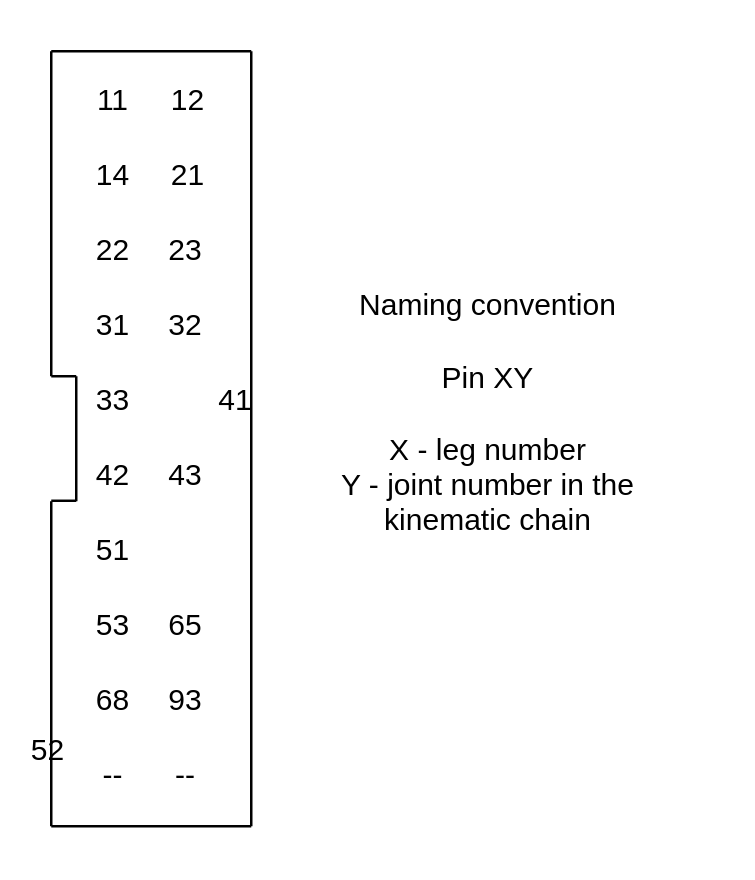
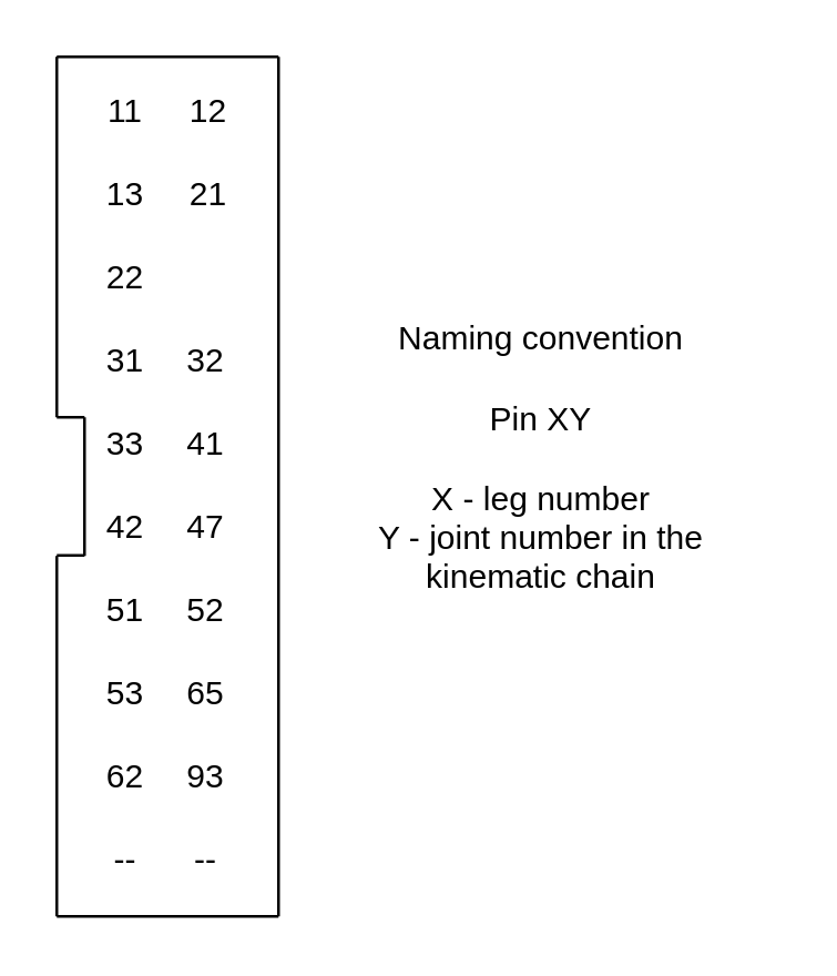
- <mxCell id="11" value="14" style="text;html=1;align=center;verticalAlign=middle;whiteSpace=wrap;rounded=0;" vertex="1" parent="1"><mxGeometry x="35" y="60" width="20" height="20" as="geometry" /></mxCell>
+ <mxCell id="11" value="13" style="text;html=1;align=center;verticalAlign=middle;whiteSpace=wrap;rounded=0;" vertex="1" parent="1"><mxGeometry x="35" y="60" width="20" height="20" as="geometry" /></mxCell>
- <mxCell id="14" value="23" style="text;html=1;align=center;verticalAlign=middle;whiteSpace=wrap;rounded=0;" vertex="1" parent="1"><mxGeometry x="64" y="90" width="20" height="20" as="geometry" /></mxCell>
- <mxCell id="18" value="41" style="text;html=1;align=center;verticalAlign=middle;whiteSpace=wrap;rounded=0;" vertex="1" parent="1"><mxGeometry x="84" y="150" width="20" height="20" as="geometry" /></mxCell>
+ <mxCell id="18" value="41" style="text;html=1;align=center;verticalAlign=middle;whiteSpace=wrap;rounded=0;" vertex="1" parent="1"><mxGeometry x="64" y="150" width="20" height="20" as="geometry" /></mxCell>
- <mxCell id="20" value="43" style="text;html=1;align=center;verticalAlign=middle;whiteSpace=wrap;rounded=0;" vertex="1" parent="1"><mxGeometry x="64" y="180" width="20" height="20" as="geometry" /></mxCell>
+ <mxCell id="20" value="47" style="text;html=1;align=center;verticalAlign=middle;whiteSpace=wrap;rounded=0;" vertex="1" parent="1"><mxGeometry x="64" y="180" width="20" height="20" as="geometry" /></mxCell>
- <mxCell id="25" value="68" style="text;html=1;align=center;verticalAlign=middle;whiteSpace=wrap;rounded=0;" vertex="1" parent="1"><mxGeometry x="35" y="270" width="20" height="20" as="geometry" /></mxCell>
+ <mxCell id="25" value="62" style="text;html=1;align=center;verticalAlign=middle;whiteSpace=wrap;rounded=0;" vertex="1" parent="1"><mxGeometry x="35" y="270" width="20" height="20" as="geometry" /></mxCell>
- <mxCell id="22" value="52" style="text;html=1;align=center;verticalAlign=middle;whiteSpace=wrap;rounded=0;" vertex="1" parent="1"><mxGeometry x="9" y="290" width="20" height="20" as="geometry" /></mxCell>
+ <mxCell id="22" value="52" style="text;html=1;align=center;verticalAlign=middle;whiteSpace=wrap;rounded=0;" vertex="1" parent="1"><mxGeometry x="64" y="210" width="20" height="20" as="geometry" /></mxCell>
